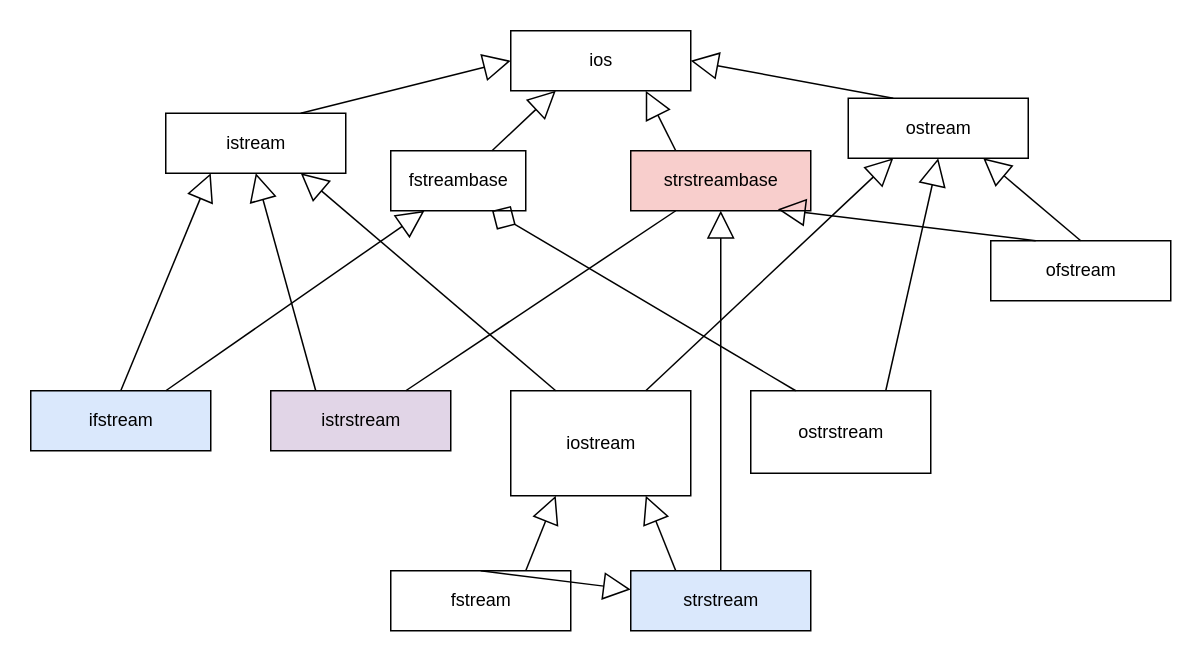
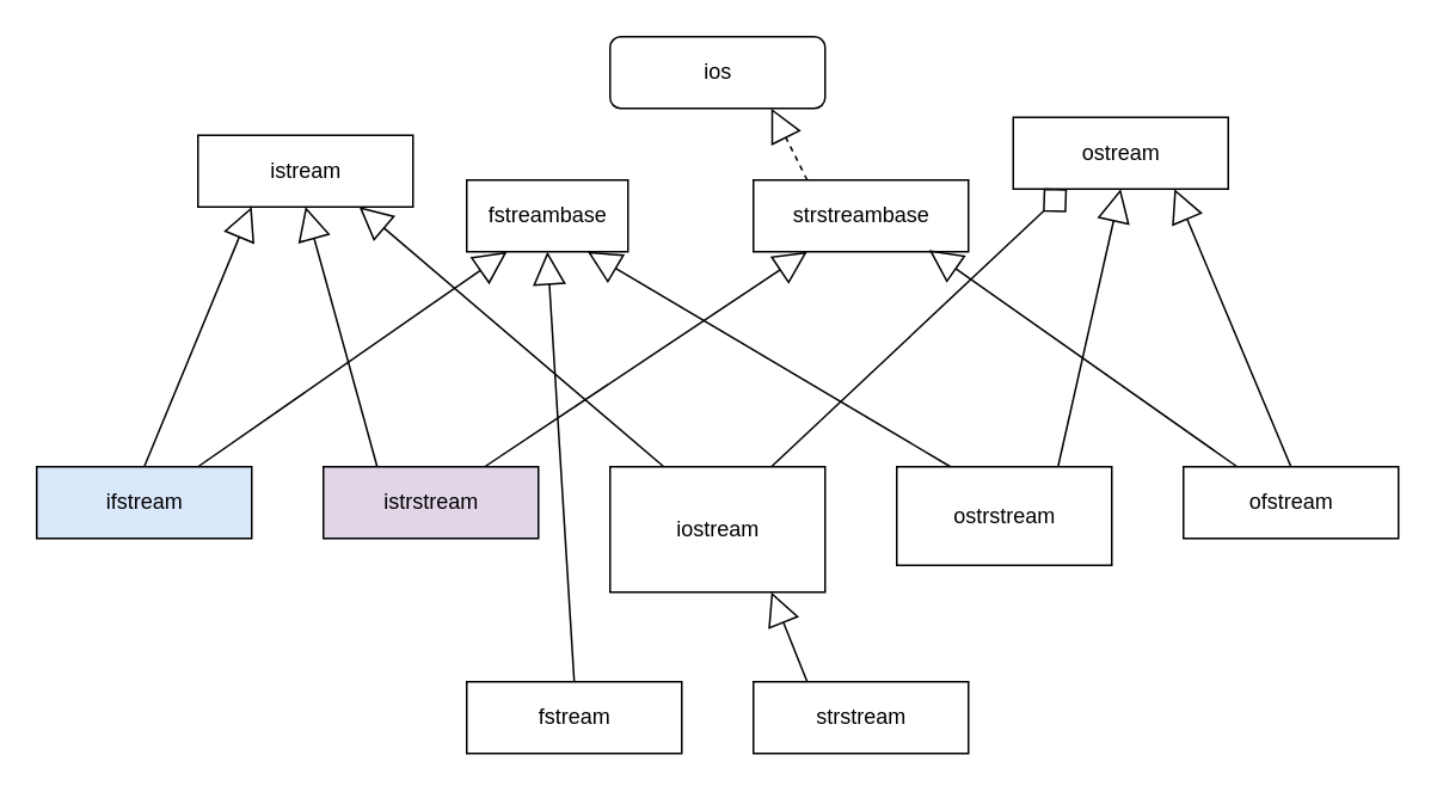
- <mxCell id="2" value="ios" style="html=1;" vertex="1" parent="1"><mxGeometry x="340" y="20" width="120" height="40" as="geometry" /></mxCell>
+ <mxCell id="2" value="ios" style="html=1;rounded=1;" vertex="1" parent="1"><mxGeometry x="340" y="20" width="120" height="40" as="geometry" /></mxCell>
- <mxCell id="19" value="" style="endArrow=block;endSize=16;endFill=0;html=1;entryX=1;entryY=0.5;entryDx=0;entryDy=0;exitX=0.25;exitY=0;exitDx=0;exitDy=0;" edge="1" parent="1" source="5" target="2"><mxGeometry width="160" relative="1" as="geometry"><mxPoint x="130" y="270" as="sourcePoint" /><mxPoint x="210" y="190" as="targetPoint" /></mxGeometry></mxCell>
- <mxCell id="15" value="" style="endArrow=block;endSize=16;endFill=0;html=1;entryX=0;entryY=0.5;entryDx=0;entryDy=0;exitX=0.75;exitY=0;exitDx=0;exitDy=0;" edge="1" parent="1" source="6" target="2"><mxGeometry width="160" relative="1" as="geometry"><mxPoint x="90" y="230" as="sourcePoint" /><mxPoint x="170" y="150" as="targetPoint" /></mxGeometry></mxCell>
- <mxCell id="17" value="" style="endArrow=block;endSize=16;endFill=0;html=1;entryX=0.25;entryY=1;entryDx=0;entryDy=0;exitX=0.75;exitY=0;exitDx=0;exitDy=0;" edge="1" parent="1" source="4" target="2"><mxGeometry width="160" relative="1" as="geometry"><mxPoint x="280" y="140" as="sourcePoint" /><mxPoint x="360" y="60" as="targetPoint" /></mxGeometry></mxCell>
- <mxCell id="18" value="" style="endArrow=block;endSize=16;endFill=0;html=1;entryX=0.75;entryY=1;entryDx=0;entryDy=0;exitX=0.25;exitY=0;exitDx=0;exitDy=0;" edge="1" parent="1" source="3" target="2"><mxGeometry width="160" relative="1" as="geometry"><mxPoint x="340" y="160" as="sourcePoint" /><mxPoint x="420" y="80" as="targetPoint" /></mxGeometry></mxCell>
+ <mxCell id="18" value="" style="endArrow=block;endSize=16;endFill=0;html=1;entryX=0.75;entryY=1;entryDx=0;entryDy=0;exitX=0.25;exitY=0;exitDx=0;exitDy=0;dashed=1;" edge="1" parent="1" source="3" target="2"><mxGeometry width="160" relative="1" as="geometry"><mxPoint x="340" y="160" as="sourcePoint" /><mxPoint x="420" y="80" as="targetPoint" /></mxGeometry></mxCell>
- <mxCell id="28" value="" style="endArrow=block;endSize=16;endFill=0;html=1;entryX=0.25;entryY=1;entryDx=0;entryDy=0;exitX=0.75;exitY=0;exitDx=0;exitDy=0;" edge="1" parent="1" source="7" target="5"><mxGeometry width="160" relative="1" as="geometry"><mxPoint x="220" y="360" as="sourcePoint" /><mxPoint x="300" y="280" as="targetPoint" /></mxGeometry></mxCell>
+ <mxCell id="28" value="" style="endArrow=diamond;endSize=16;endFill=0;html=1;entryX=0.25;entryY=1;entryDx=0;entryDy=0;exitX=0.75;exitY=0;exitDx=0;exitDy=0;" edge="1" parent="1" source="7" target="5"><mxGeometry width="160" relative="1" as="geometry"><mxPoint x="220" y="360" as="sourcePoint" /><mxPoint x="300" y="280" as="targetPoint" /></mxGeometry></mxCell>
- <mxCell id="3" value="strstreambase" style="html=1;fillColor=#f8cecc;" vertex="1" parent="1"><mxGeometry x="420" y="100" width="120" height="40" as="geometry" /></mxCell>
+ <mxCell id="3" value="strstreambase" style="html=1;" vertex="1" parent="1"><mxGeometry x="420" y="100" width="120" height="40" as="geometry" /></mxCell>
- <mxCell id="23" value="" style="endArrow=none;endSize=16;endFill=0;html=1;entryX=0.25;entryY=1;entryDx=0;entryDy=0;exitX=0.75;exitY=0;exitDx=0;exitDy=0;" edge="1" parent="1" source="9" target="3"><mxGeometry width="160" relative="1" as="geometry"><mxPoint x="170" y="310" as="sourcePoint" /><mxPoint x="250" y="230" as="targetPoint" /></mxGeometry></mxCell>
+ <mxCell id="23" value="" style="endArrow=block;endSize=16;endFill=0;html=1;entryX=0.25;entryY=1;entryDx=0;entryDy=0;exitX=0.75;exitY=0;exitDx=0;exitDy=0;" edge="1" parent="1" source="9" target="3"><mxGeometry width="160" relative="1" as="geometry"><mxPoint x="170" y="310" as="sourcePoint" /><mxPoint x="250" y="230" as="targetPoint" /></mxGeometry></mxCell>
- <mxCell id="27" value="" style="endArrow=diamond;endSize=16;endFill=0;html=1;entryX=0.75;entryY=1;entryDx=0;entryDy=0;exitX=0.25;exitY=0;exitDx=0;exitDy=0;" edge="1" parent="1" source="8" target="4"><mxGeometry width="160" relative="1" as="geometry"><mxPoint x="210" y="350" as="sourcePoint" /><mxPoint x="290" y="270" as="targetPoint" /></mxGeometry></mxCell>
+ <mxCell id="27" value="" style="endArrow=block;endSize=16;endFill=0;html=1;entryX=0.75;entryY=1;entryDx=0;entryDy=0;exitX=0.25;exitY=0;exitDx=0;exitDy=0;" edge="1" parent="1" source="8" target="4"><mxGeometry width="160" relative="1" as="geometry"><mxPoint x="210" y="350" as="sourcePoint" /><mxPoint x="290" y="270" as="targetPoint" /></mxGeometry></mxCell>
- <mxCell id="10" value="ofstream" style="html=1;" vertex="1" parent="1"><mxGeometry x="660" y="160" width="120" height="40" as="geometry" /></mxCell>
+ <mxCell id="10" value="ofstream" style="html=1;" vertex="1" parent="1"><mxGeometry x="660" y="260" width="120" height="40" as="geometry" /></mxCell>
- <mxCell id="26" value="" style="endArrow=block;endSize=16;endFill=0;html=1;entryX=0.5;entryY=1;entryDx=0;entryDy=0;exitX=0.5;exitY=0;exitDx=0;exitDy=0;" edge="1" parent="1" source="13" target="3"><mxGeometry width="160" relative="1" as="geometry"><mxPoint x="200" y="340" as="sourcePoint" /><mxPoint x="280" y="260" as="targetPoint" /></mxGeometry></mxCell>
- <mxCell id="24" value="" style="endArrow=block;endSize=16;endFill=0;html=1;entryX=0.25;entryY=1;entryDx=0;entryDy=0;exitX=0.75;exitY=0;exitDx=0;exitDy=0;" edge="1" parent="1" source="12" target="7"><mxGeometry width="160" relative="1" as="geometry"><mxPoint x="300" y="400" as="sourcePoint" /><mxPoint x="380" y="320" as="targetPoint" /></mxGeometry></mxCell>
- <mxCell id="22" value="" style="endArrow=block;endSize=16;endFill=0;html=1;exitX=0.5;exitY=0;exitDx=0;exitDy=0;" edge="1" parent="1" source="12" target="13"><mxGeometry width="160" relative="1" as="geometry"><mxPoint x="250" y="230" as="sourcePoint" /><mxPoint x="330" y="150" as="targetPoint" /></mxGeometry></mxCell>
+ <mxCell id="22" value="" style="endArrow=block;endSize=16;endFill=0;html=1;entryX=0.5;entryY=1;entryDx=0;entryDy=0;exitX=0.5;exitY=0;exitDx=0;exitDy=0;" edge="1" parent="1" source="12" target="4"><mxGeometry width="160" relative="1" as="geometry"><mxPoint x="250" y="230" as="sourcePoint" /><mxPoint x="330" y="150" as="targetPoint" /></mxGeometry></mxCell>
- <mxCell id="13" value="strstream" style="html=1;fillColor=#dae8fc;" vertex="1" parent="1"><mxGeometry x="420" y="380" width="120" height="40" as="geometry" /></mxCell>
+ <mxCell id="13" value="strstream" style="html=1;" vertex="1" parent="1"><mxGeometry x="420" y="380" width="120" height="40" as="geometry" /></mxCell>
